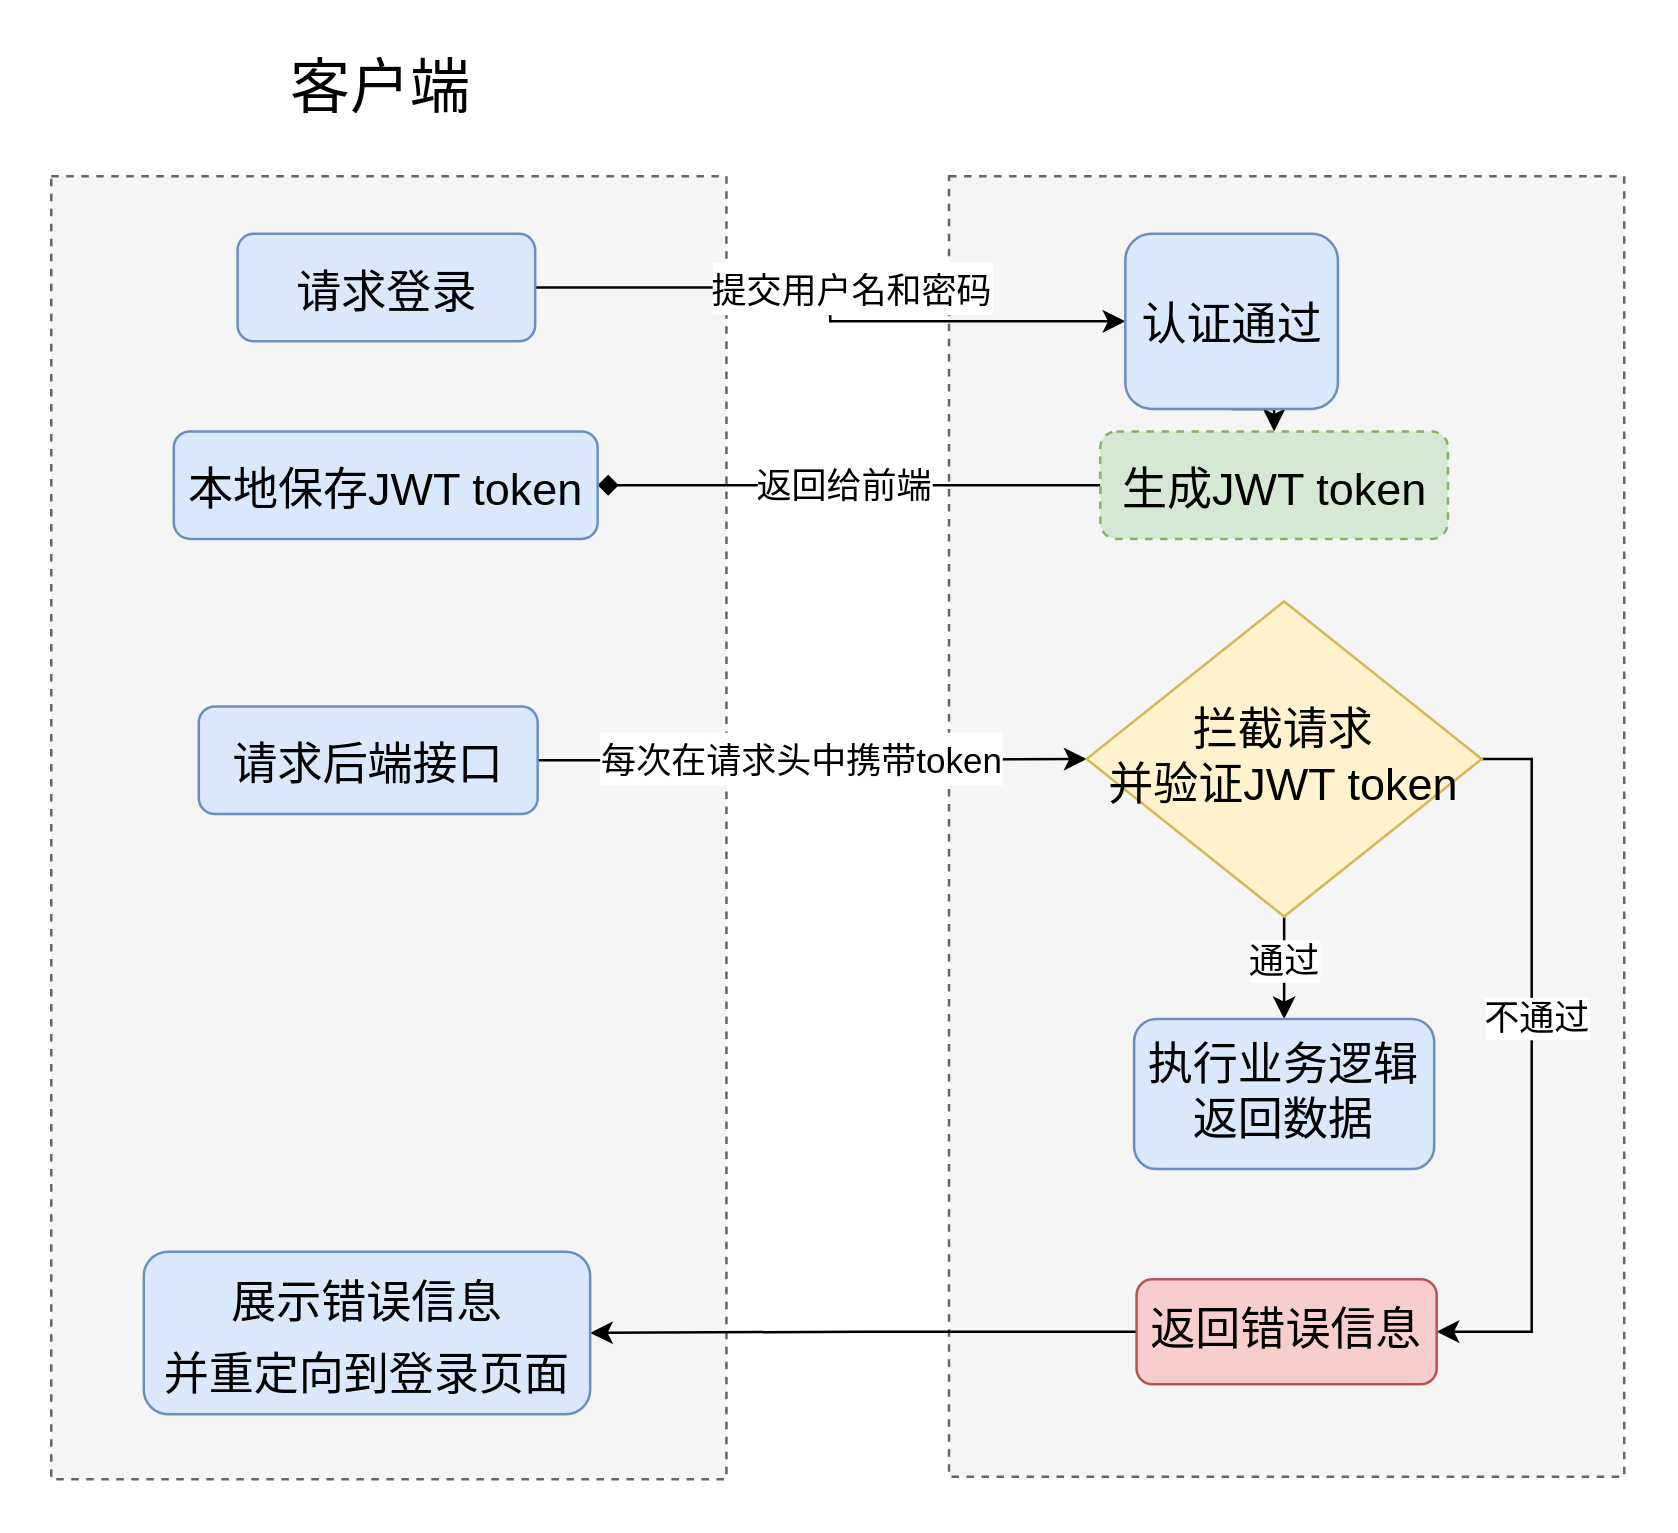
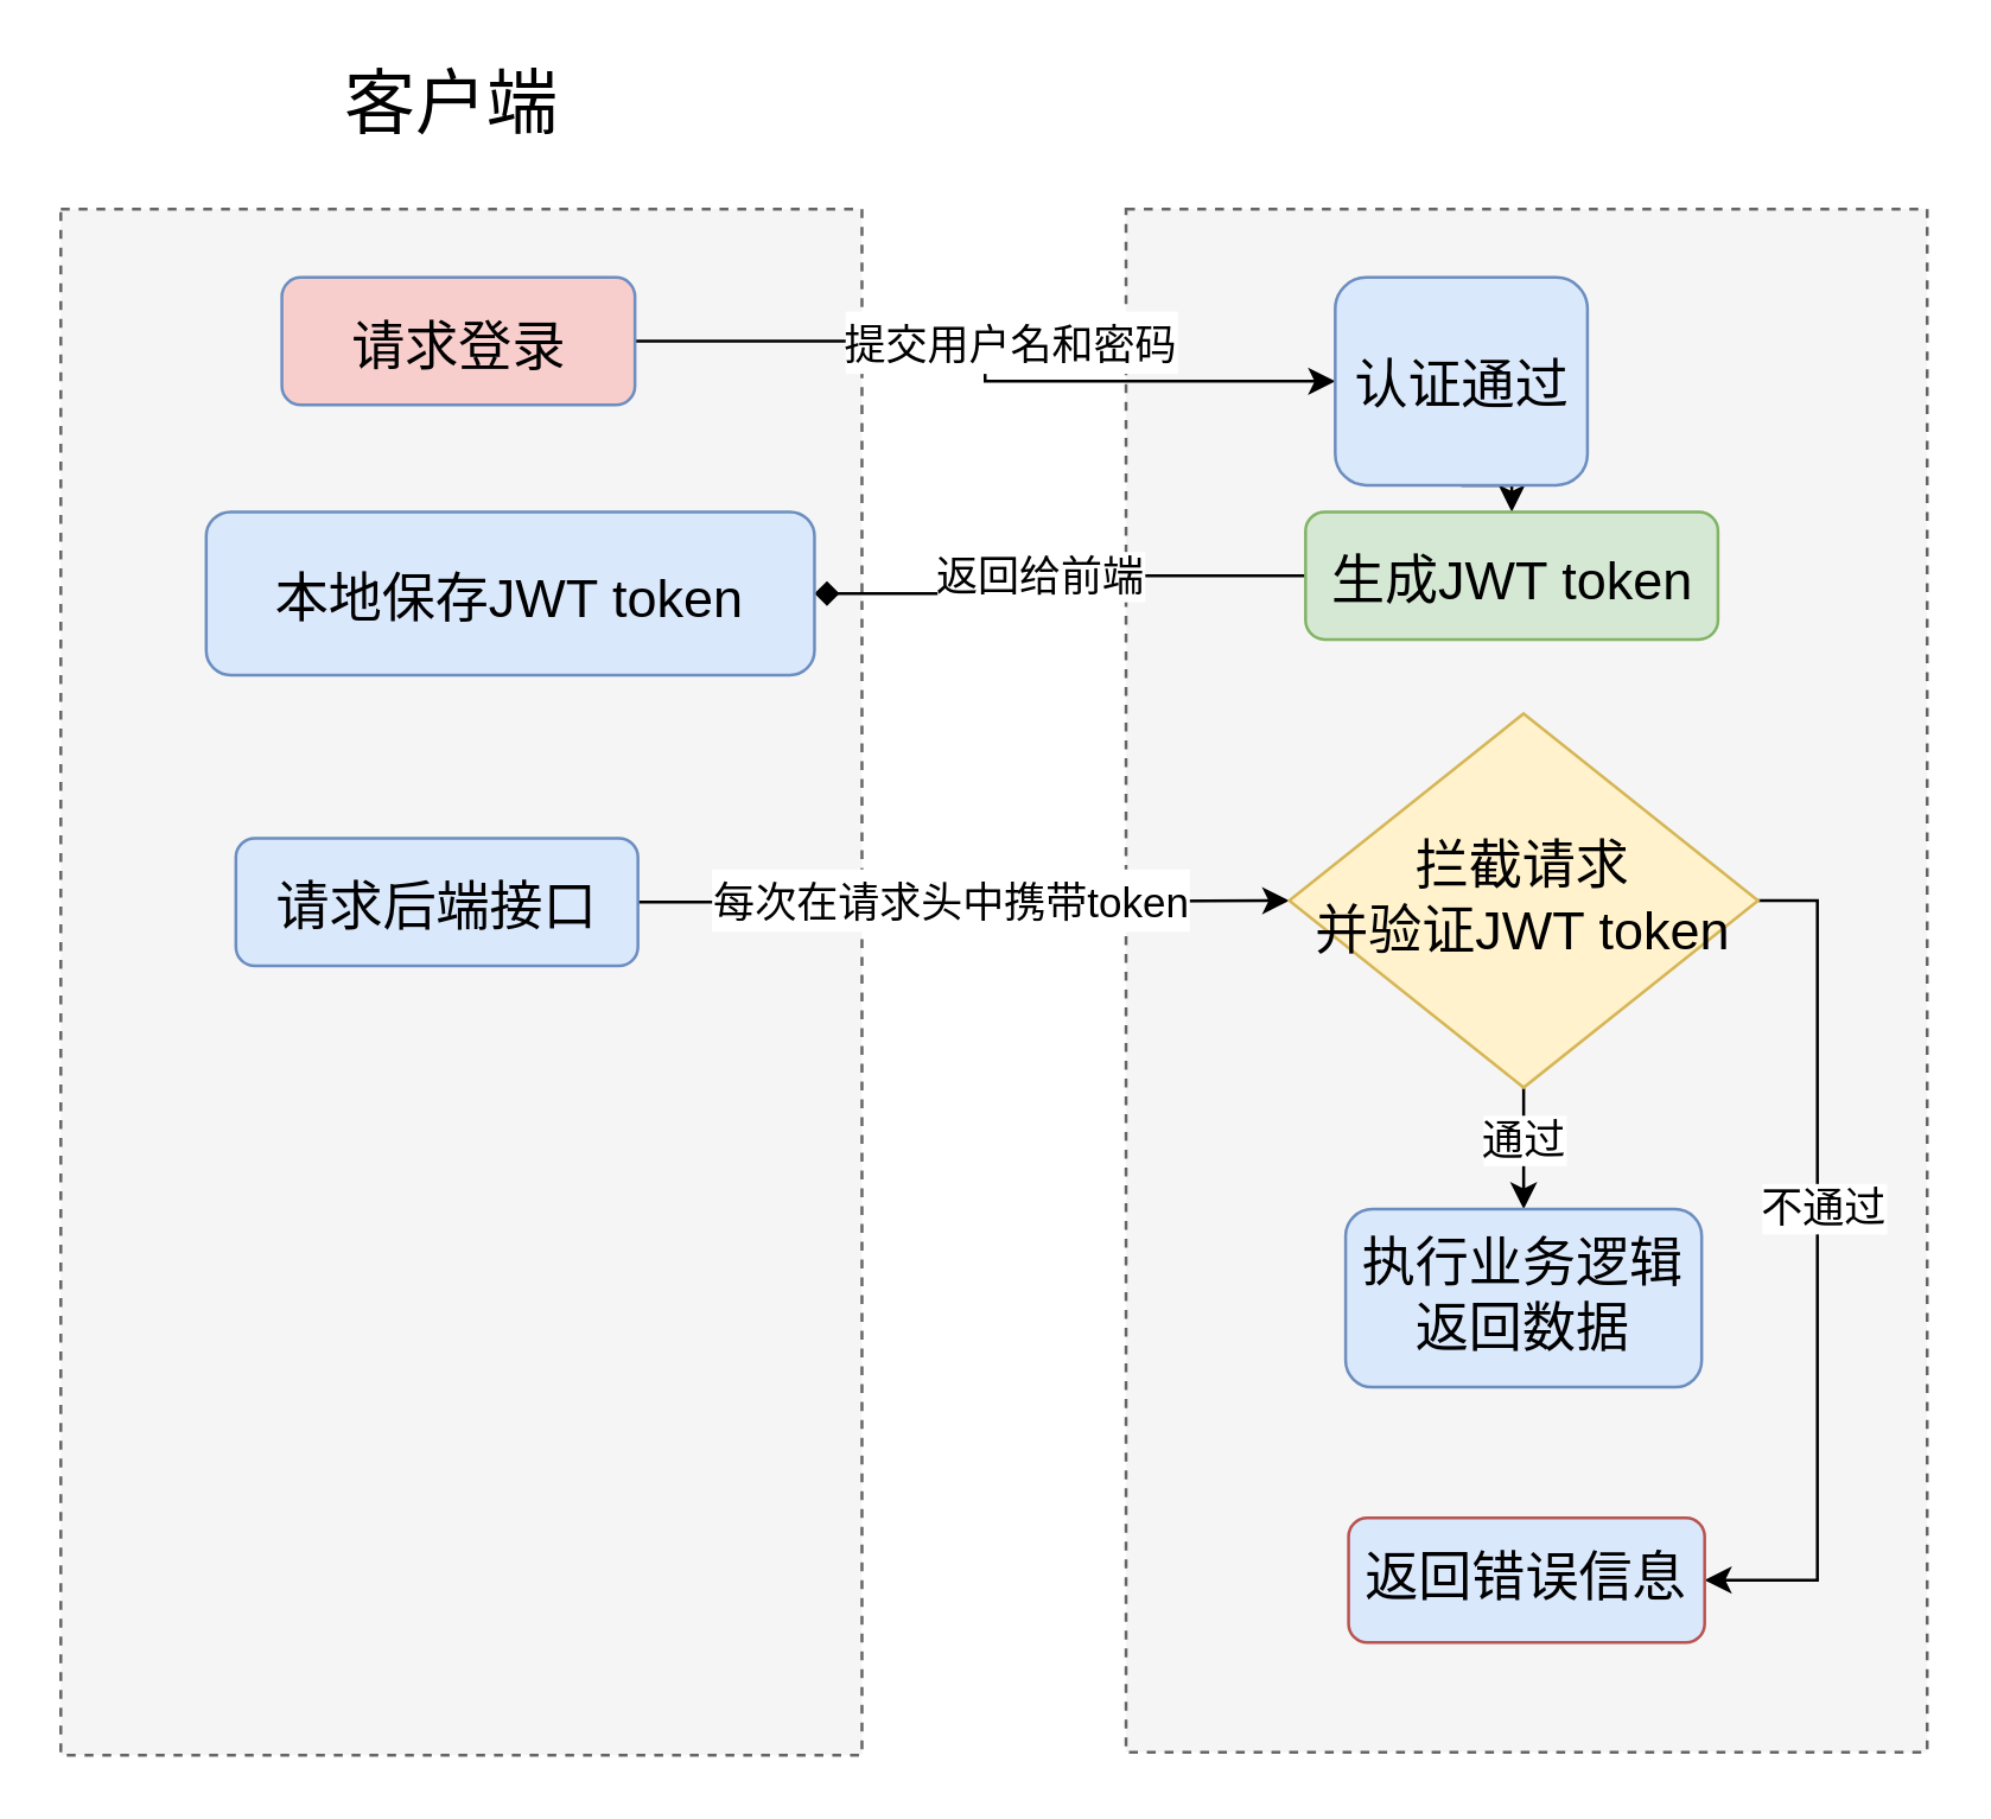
- <mxCell id="7" value="&lt;font style=&quot;font-size: 18px;&quot;&gt;请求登录&lt;/font&gt;" style="rounded=1;whiteSpace=wrap;html=1;fontSize=24;fillColor=#dae8fc;strokeColor=#6c8ebf;" vertex="1" parent="1"><mxGeometry x="94.5" y="93" width="119" height="43" as="geometry" /></mxCell>
+ <mxCell id="7" value="&lt;font style=&quot;font-size: 18px;&quot;&gt;请求登录&lt;/font&gt;" style="rounded=1;whiteSpace=wrap;html=1;fontSize=24;fillColor=#f8cecc;strokeColor=#6c8ebf;" vertex="1" parent="1"><mxGeometry x="94.5" y="93" width="119" height="43" as="geometry" /></mxCell>
- <mxCell id="13" value="&lt;font style=&quot;font-size: 18px;&quot;&gt;本地保存JWT token&lt;/font&gt;" style="rounded=1;whiteSpace=wrap;html=1;fontSize=24;fillColor=#dae8fc;strokeColor=#6c8ebf;" vertex="1" parent="1"><mxGeometry x="69" y="172" width="169.5" height="43" as="geometry" /></mxCell>
+ <mxCell id="13" value="&lt;font style=&quot;font-size: 18px;&quot;&gt;本地保存JWT token&lt;/font&gt;" style="rounded=1;whiteSpace=wrap;html=1;fontSize=24;fillColor=#dae8fc;strokeColor=#6c8ebf;" vertex="1" parent="1"><mxGeometry x="69" y="172" width="205" height="55" as="geometry" /></mxCell>
- <mxCell id="12" value="&lt;font style=&quot;font-size: 18px;&quot;&gt;生成JWT token&lt;/font&gt;" style="rounded=1;whiteSpace=wrap;html=1;fontSize=24;fillColor=#d5e8d4;strokeColor=#82b366;dashed=1;" vertex="1" parent="1"><mxGeometry x="439.5" y="172" width="139" height="43" as="geometry" /></mxCell>
+ <mxCell id="12" value="&lt;font style=&quot;font-size: 18px;&quot;&gt;生成JWT token&lt;/font&gt;" style="rounded=1;whiteSpace=wrap;html=1;fontSize=24;fillColor=#d5e8d4;strokeColor=#82b366;" vertex="1" parent="1"><mxGeometry x="439.5" y="172" width="139" height="43" as="geometry" /></mxCell>
- <mxCell id="23" style="edgeStyle=orthogonalEdgeStyle;rounded=0;orthogonalLoop=1;jettySize=auto;html=1;exitX=0;exitY=0.5;exitDx=0;exitDy=0;fontSize=14;" edge="1" parent="1" source="24" target="25"><mxGeometry relative="1" as="geometry" /></mxCell>
- <mxCell id="24" value="&lt;font style=&quot;font-size: 18px;&quot;&gt;返回错误信息&lt;br&gt;&lt;/font&gt;" style="rounded=1;whiteSpace=wrap;html=1;fontSize=14;fillColor=#f8cecc;strokeColor=#b85450;" vertex="1" parent="1"><mxGeometry x="454" y="511" width="120" height="42" as="geometry" /></mxCell>
+ <mxCell id="24" value="&lt;font style=&quot;font-size: 18px;&quot;&gt;返回错误信息&lt;br&gt;&lt;/font&gt;" style="rounded=1;whiteSpace=wrap;html=1;fontSize=14;fillColor=#dae8fc;strokeColor=#b85450;" vertex="1" parent="1"><mxGeometry x="454" y="511" width="120" height="42" as="geometry" /></mxCell>
- <mxCell id="25" value="&lt;font style=&quot;font-size: 18px;&quot;&gt;展示错误信息&lt;br&gt;并重定向到登录页面&lt;br&gt;&lt;/font&gt;" style="rounded=1;whiteSpace=wrap;html=1;fontSize=24;fillColor=#dae8fc;strokeColor=#6c8ebf;" vertex="1" parent="1"><mxGeometry x="57" y="500" width="178.5" height="65" as="geometry" /></mxCell>
